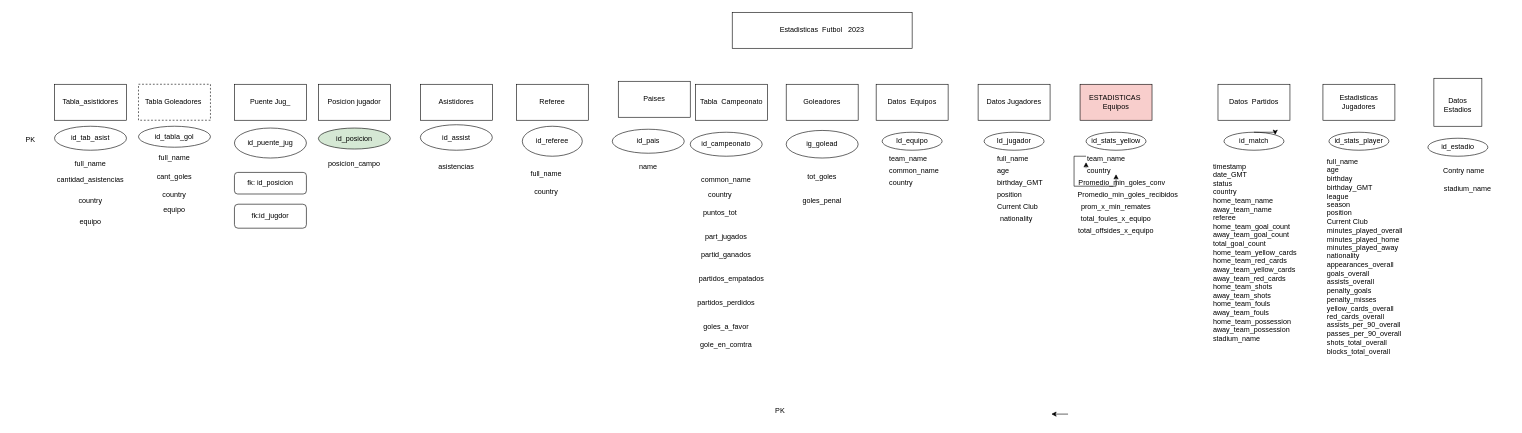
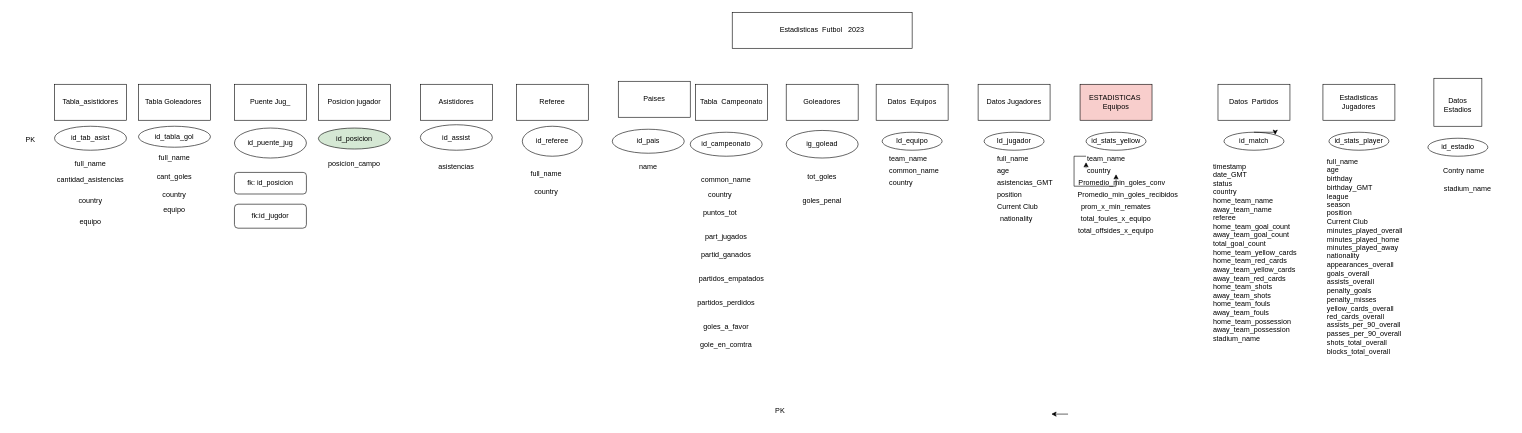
- <mxCell id="77" value="Tabla Goleadores&amp;nbsp;" style="rounded=0;whiteSpace=wrap;html=1;dashed=1;" parent="1" vertex="1"><mxGeometry x="230" y="140" width="120" height="60" as="geometry" /></mxCell>
+ <mxCell id="77" value="Tabla Goleadores&amp;nbsp;" style="rounded=0;whiteSpace=wrap;html=1;" parent="1" vertex="1"><mxGeometry x="230" y="140" width="120" height="60" as="geometry" /></mxCell>
- <mxCell id="27" value="birthday_GMT" style="text;whiteSpace=wrap;html=1;" parent="1" vertex="1"><mxGeometry x="1660" y="290" width="110" height="40" as="geometry" /></mxCell>
+ <mxCell id="27" value="asistencias_GMT" style="text;whiteSpace=wrap;html=1;" parent="1" vertex="1"><mxGeometry x="1660" y="290" width="110" height="40" as="geometry" /></mxCell>
